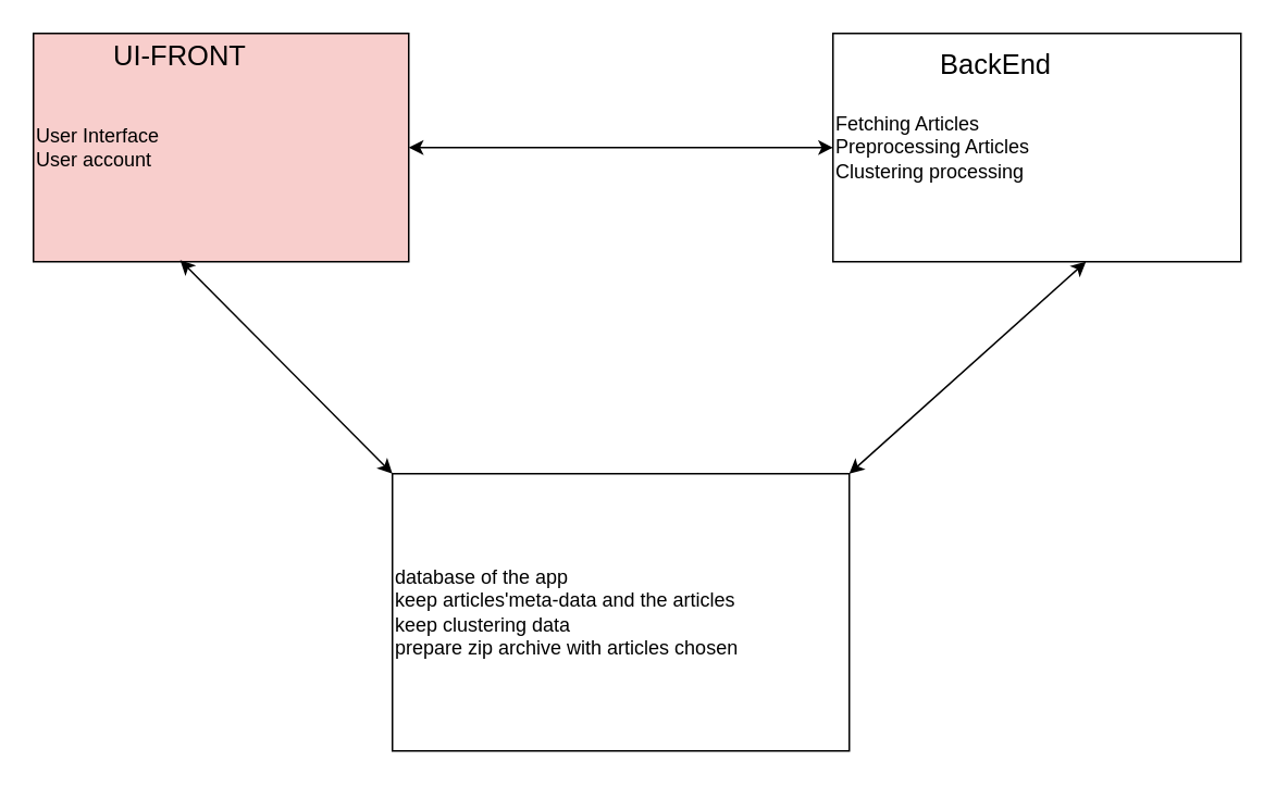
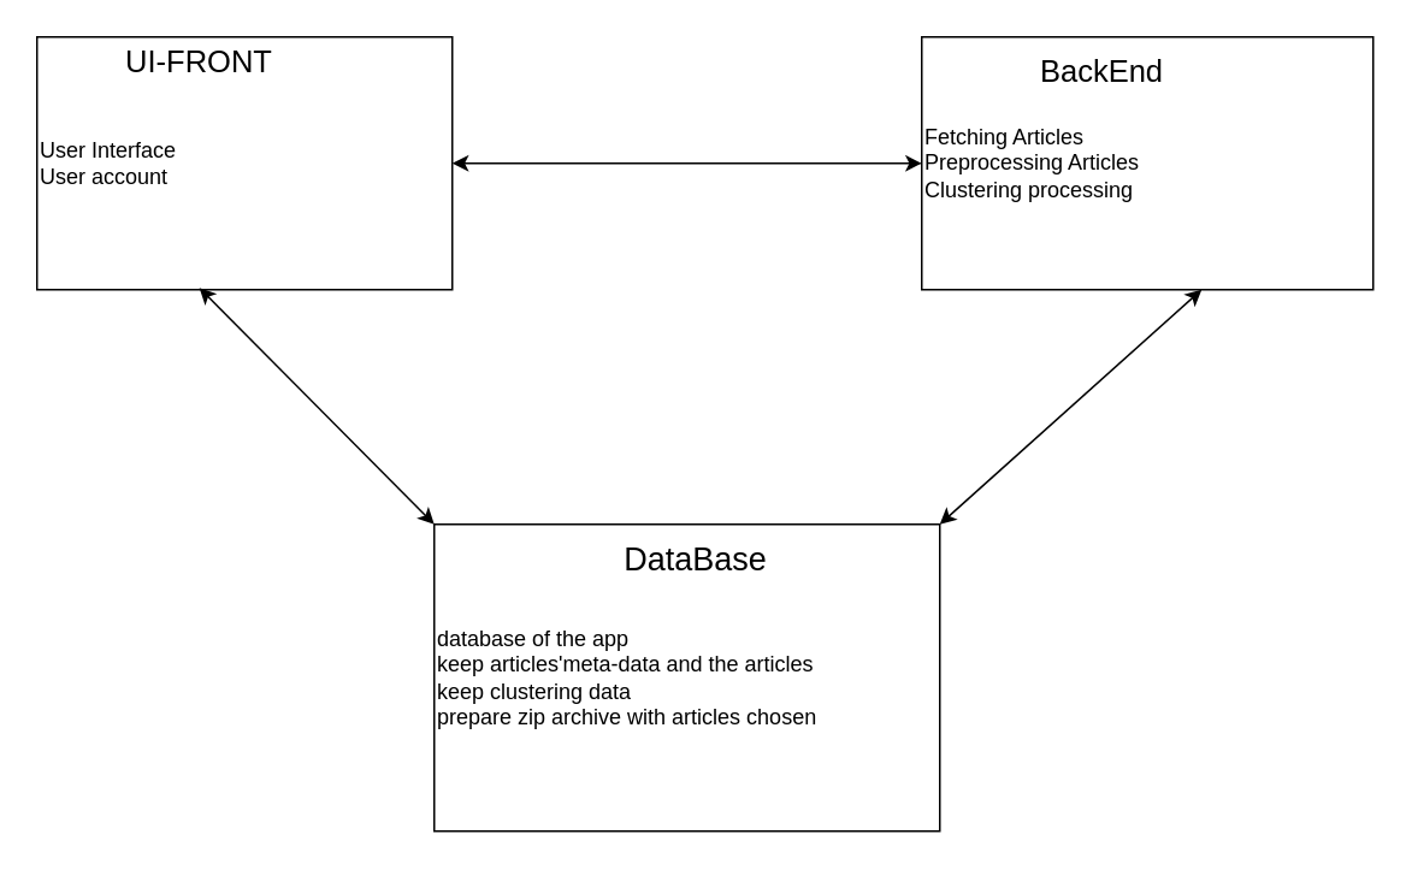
- <mxCell id="2" value="User Interface&lt;br&gt;User account" style="rounded=0;whiteSpace=wrap;html=1;align=left;fillColor=#f8cecc;" vertex="1" parent="1"><mxGeometry x="20" y="20" width="230" height="140" as="geometry" /></mxCell>
+ <mxCell id="2" value="User Interface&lt;br&gt;User account" style="rounded=0;whiteSpace=wrap;html=1;align=left;" vertex="1" parent="1"><mxGeometry x="20" y="20" width="230" height="140" as="geometry" /></mxCell>
+ <mxCell id="7" value="&lt;font style=&quot;font-size: 18px&quot;&gt;DataBase&lt;/font&gt;" style="text;html=1;strokeColor=none;fillColor=none;align=center;verticalAlign=middle;whiteSpace=wrap;rounded=0;" vertex="1" parent="1"><mxGeometry x="310" y="300" width="150" height="20" as="geometry" /></mxCell>
